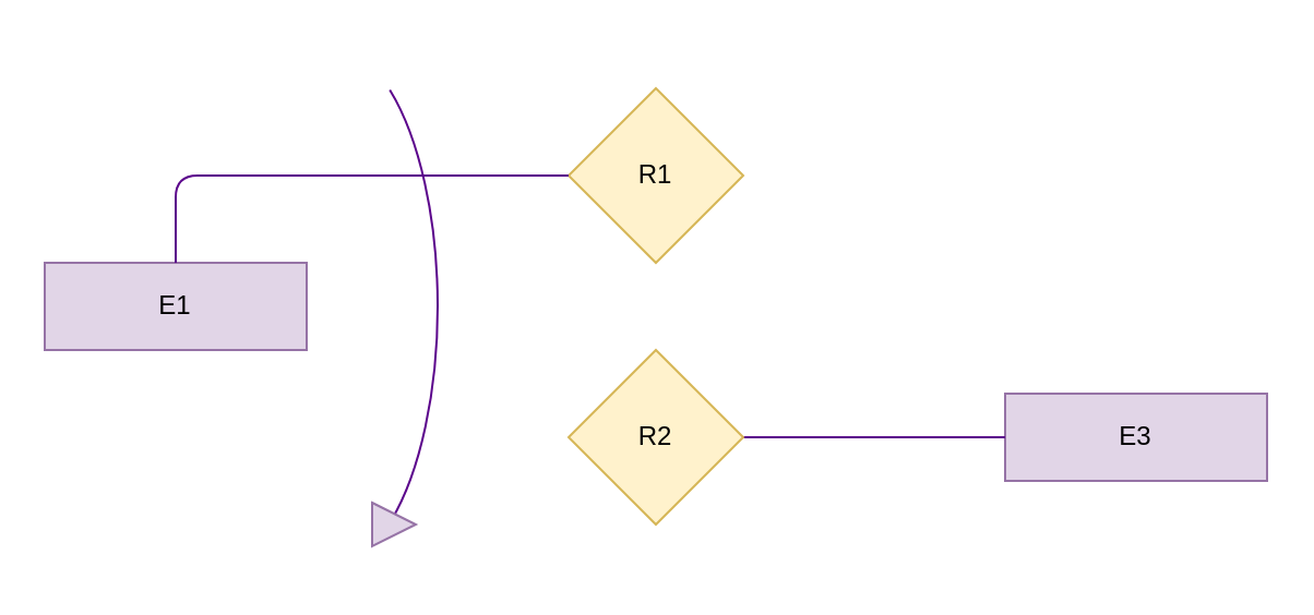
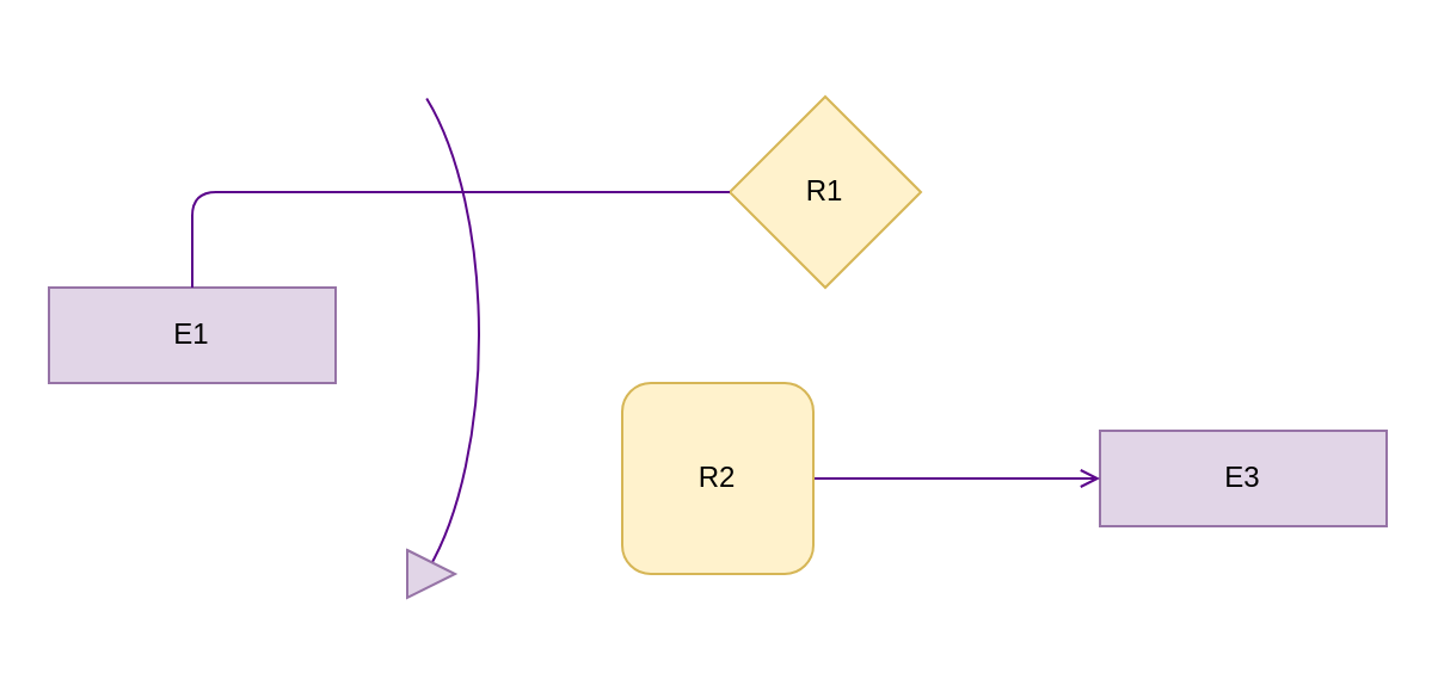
- <mxCell id="4" value="R1" style="rhombus;whiteSpace=wrap;html=1;fillColor=#fff2cc;strokeColor=#d6b656;" parent="1" vertex="1"><mxGeometry x="260" y="40" width="80" height="80" as="geometry" /></mxCell>
+ <mxCell id="4" value="R1" style="rhombus;whiteSpace=wrap;html=1;fillColor=#fff2cc;strokeColor=#d6b656;" parent="1" vertex="1"><mxGeometry x="305" y="40" width="80" height="80" as="geometry" /></mxCell>
- <mxCell id="7" value="R2" style="rhombus;whiteSpace=wrap;html=1;fillColor=#fff2cc;strokeColor=#d6b656;" parent="1" vertex="1"><mxGeometry x="260" y="160" width="80" height="80" as="geometry" /></mxCell>
+ <mxCell id="7" value="R2" style="whiteSpace=wrap;html=1;fillColor=#fff2cc;strokeColor=#d6b656;rounded=1;" parent="1" vertex="1"><mxGeometry x="260" y="160" width="80" height="80" as="geometry" /></mxCell>
- <mxCell id="6" style="edgeStyle=none;html=1;exitX=1;exitY=0.5;exitDx=0;exitDy=0;entryX=0;entryY=0.5;entryDx=0;entryDy=0;endArrow=none;endFill=0;fontColor=#5C068C;strokeColor=#5C068C;" parent="1" source="7" target="5" edge="1"><mxGeometry relative="1" as="geometry" /></mxCell>
+ <mxCell id="6" style="edgeStyle=none;html=1;exitX=1;exitY=0.5;exitDx=0;exitDy=0;entryX=0;entryY=0.5;entryDx=0;entryDy=0;endArrow=open;endFill=0;fontColor=#5C068C;strokeColor=#5C068C;" parent="1" source="7" target="5" edge="1"><mxGeometry relative="1" as="geometry" /></mxCell>
